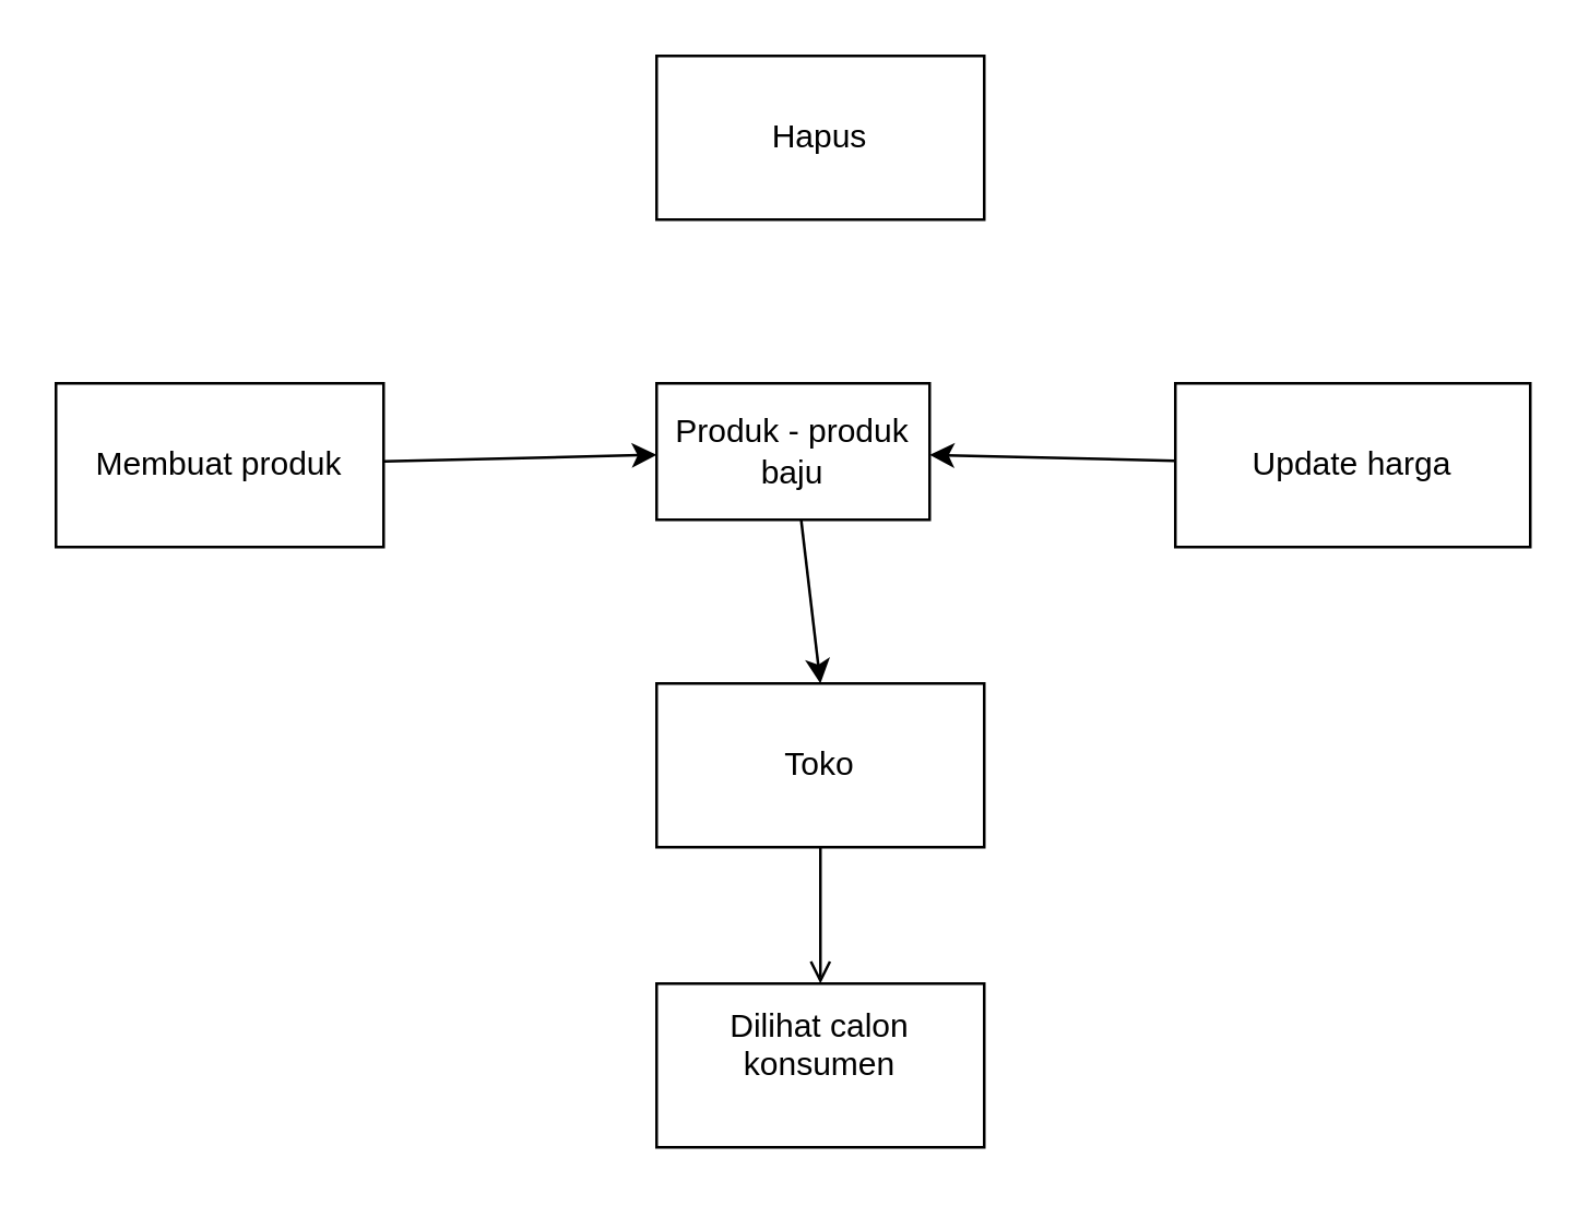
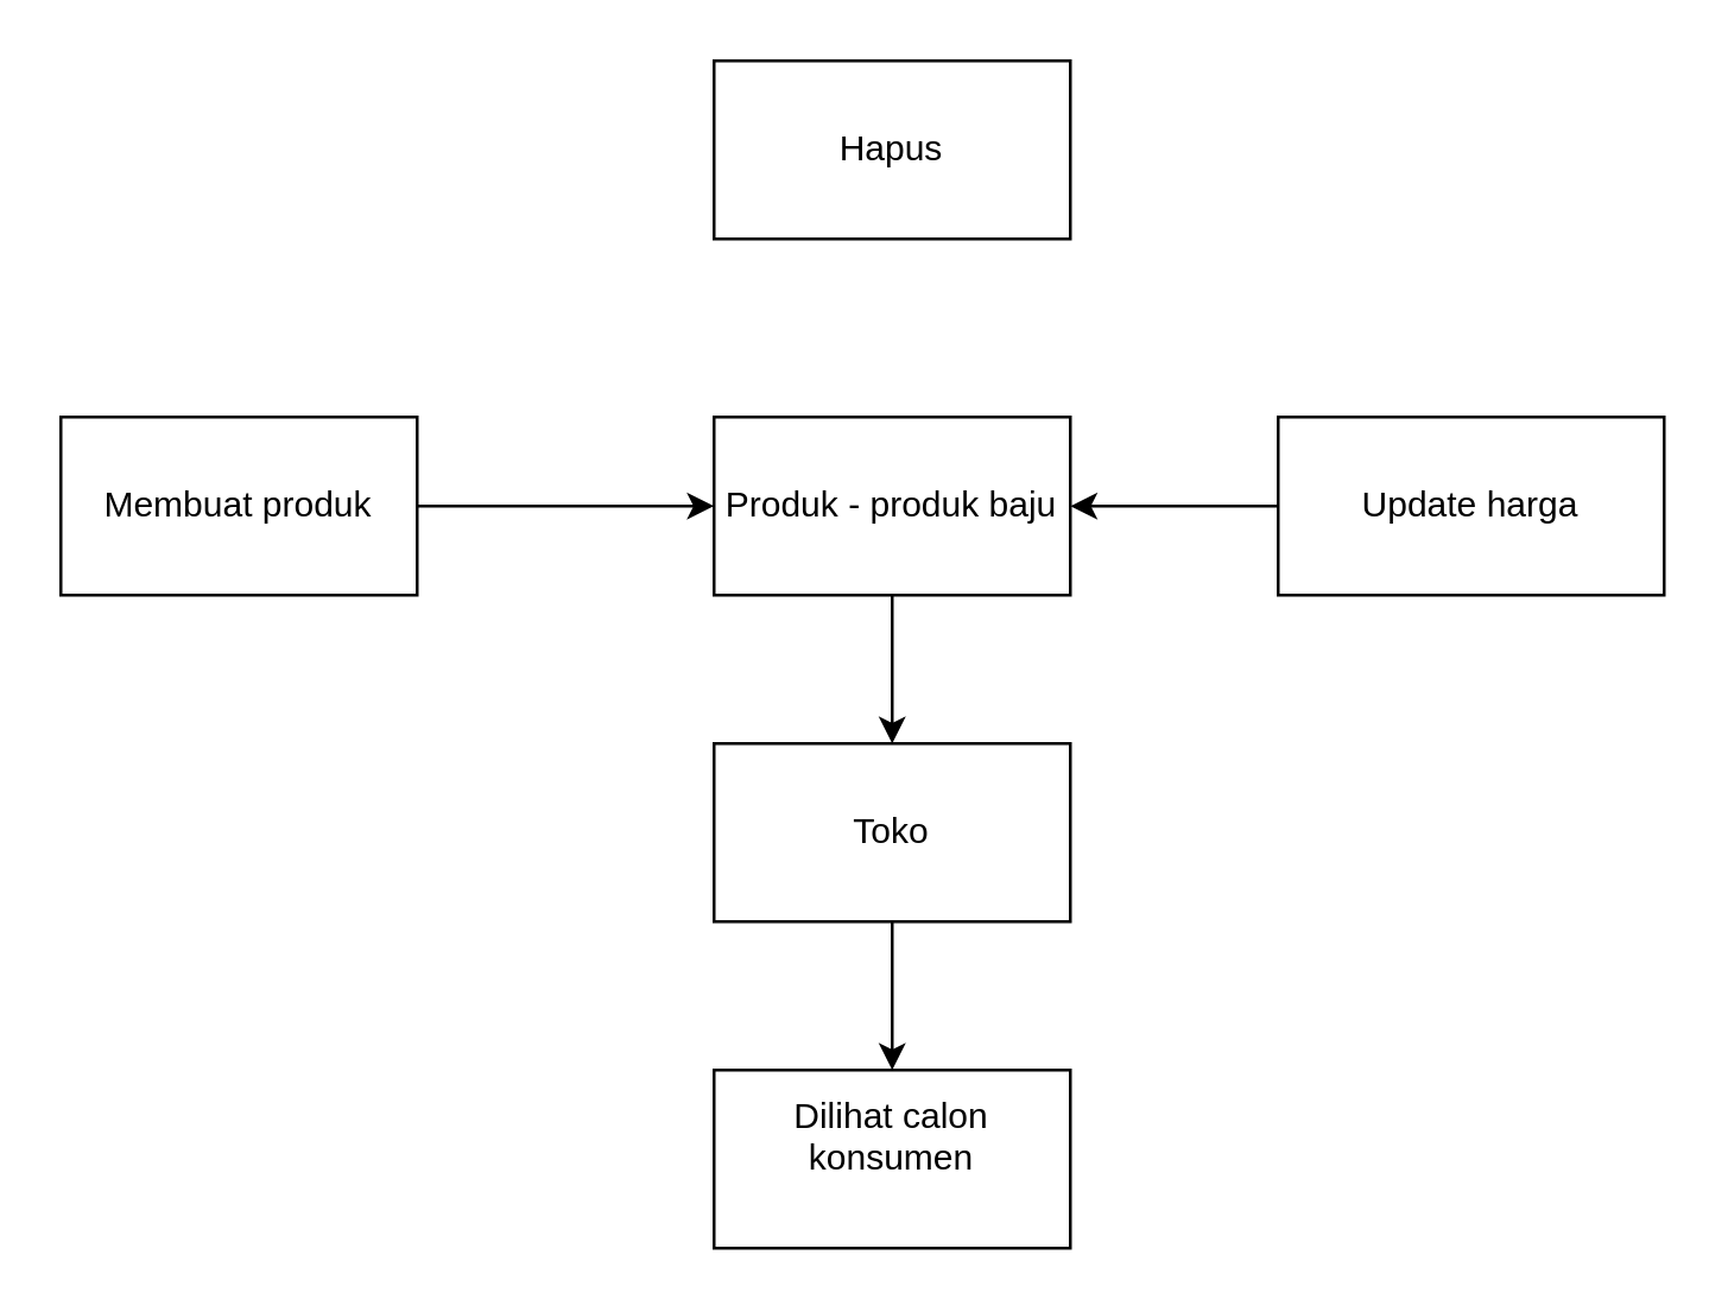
- <mxCell id="8" value="Produk - produk baju" style="rounded=0;whiteSpace=wrap;html=1;" vertex="1" parent="1"><mxGeometry x="240" y="140" width="100" height="50" as="geometry" /></mxCell>
+ <mxCell id="8" value="Produk - produk baju" style="rounded=0;whiteSpace=wrap;html=1;" vertex="1" parent="1"><mxGeometry x="240" y="140" width="120" height="60" as="geometry" /></mxCell>
- <mxCell id="9" value="" style="edgeStyle=none;rounded=0;orthogonalLoop=1;jettySize=auto;html=1;endArrow=open;" edge="1" parent="1" source="10" target="11"><mxGeometry relative="1" as="geometry" /></mxCell>
+ <mxCell id="9" value="" style="edgeStyle=none;rounded=0;orthogonalLoop=1;jettySize=auto;html=1;" edge="1" parent="1" source="10" target="11"><mxGeometry relative="1" as="geometry" /></mxCell>
